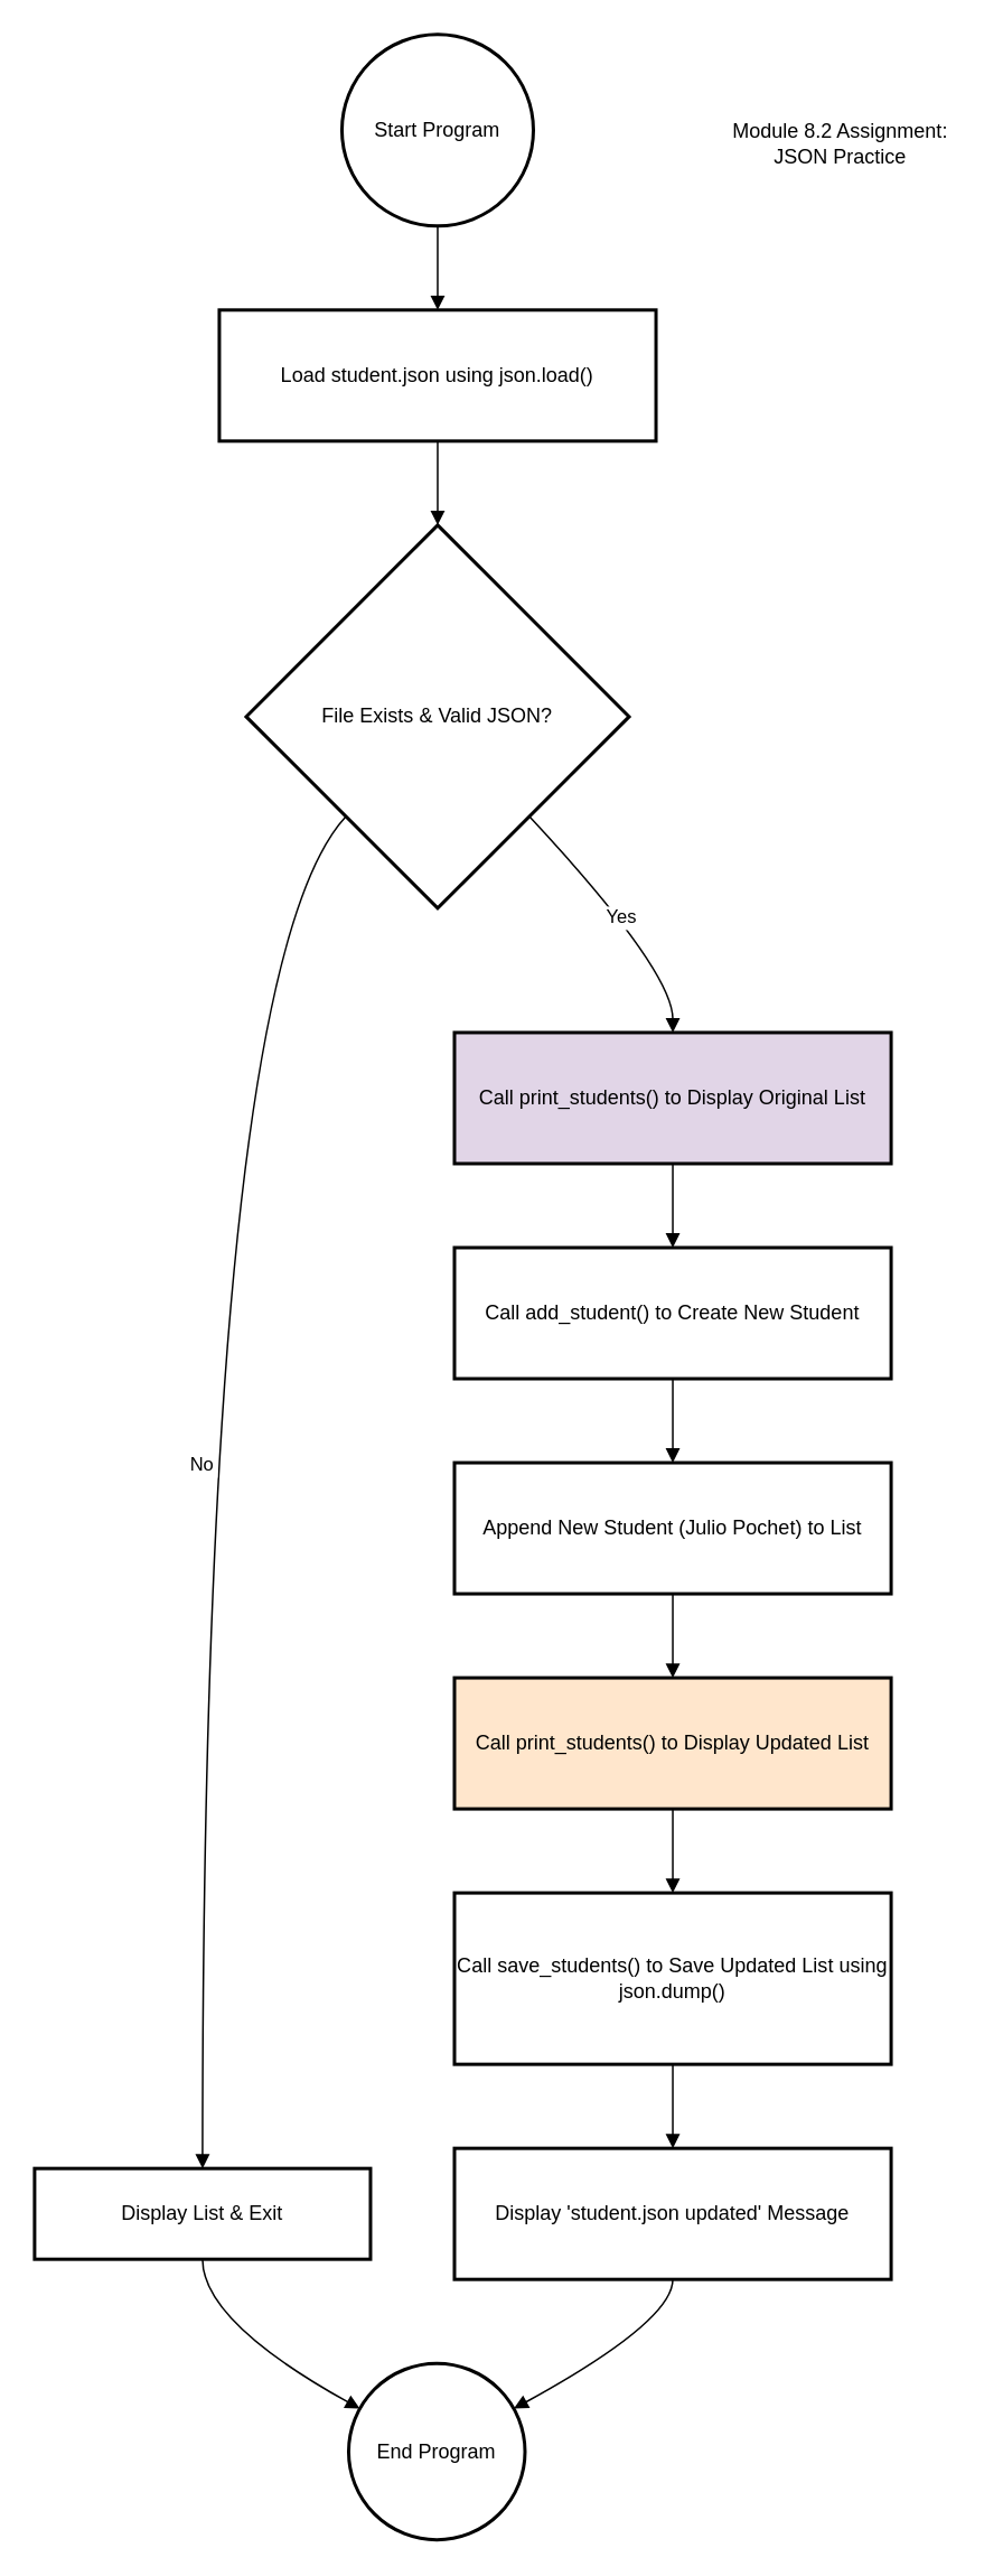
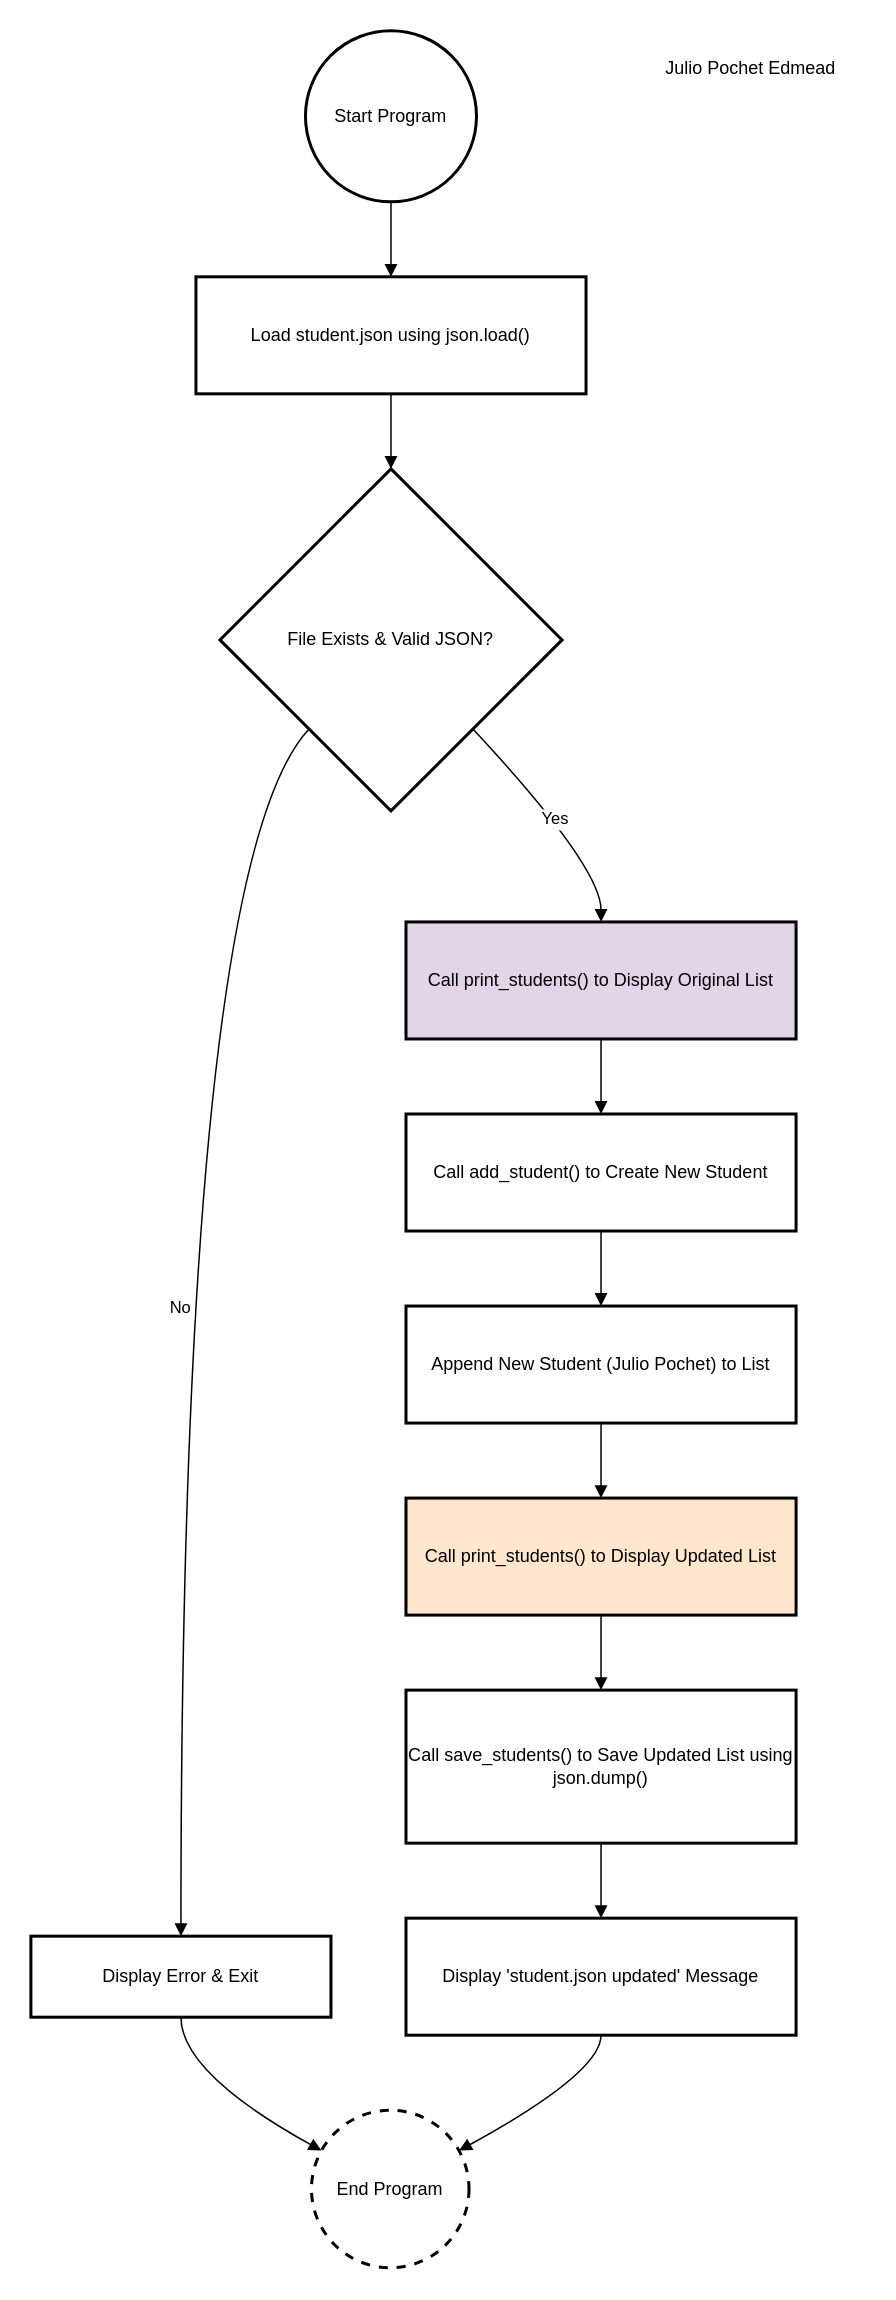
+ <mxCell id="24" value="Julio Pochet Edmead" style="text;html=1;align=center;verticalAlign=middle;whiteSpace=wrap;rounded=0;" vertex="1" parent="1"><mxGeometry x="440" y="30" width="120" height="30" as="geometry" /></mxCell>
- <mxCell id="25" value="Module 8.2 Assignment:&lt;br&gt;JSON Practice" style="text;html=1;align=center;verticalAlign=middle;whiteSpace=wrap;rounded=0;" vertex="1" parent="1"><mxGeometry x="425" y="70" width="150" height="30" as="geometry" /></mxCell>
- <mxCell id="5" value="Display List &amp; Exit" style="whiteSpace=wrap;strokeWidth=2;" vertex="1" parent="1"><mxGeometry x="20" y="1290" width="200" height="54" as="geometry" /></mxCell>
+ <mxCell id="5" value="Display Error &amp; Exit" style="whiteSpace=wrap;strokeWidth=2;" vertex="1" parent="1"><mxGeometry x="20" y="1290" width="200" height="54" as="geometry" /></mxCell>
- <mxCell id="12" value="End Program" style="ellipse;aspect=fixed;strokeWidth=2;whiteSpace=wrap;" vertex="1" parent="1"><mxGeometry x="207" y="1406" width="105" height="105" as="geometry" /></mxCell>
+ <mxCell id="12" value="End Program" style="ellipse;aspect=fixed;strokeWidth=2;whiteSpace=wrap;dashed=1;" vertex="1" parent="1"><mxGeometry x="207" y="1406" width="105" height="105" as="geometry" /></mxCell>
